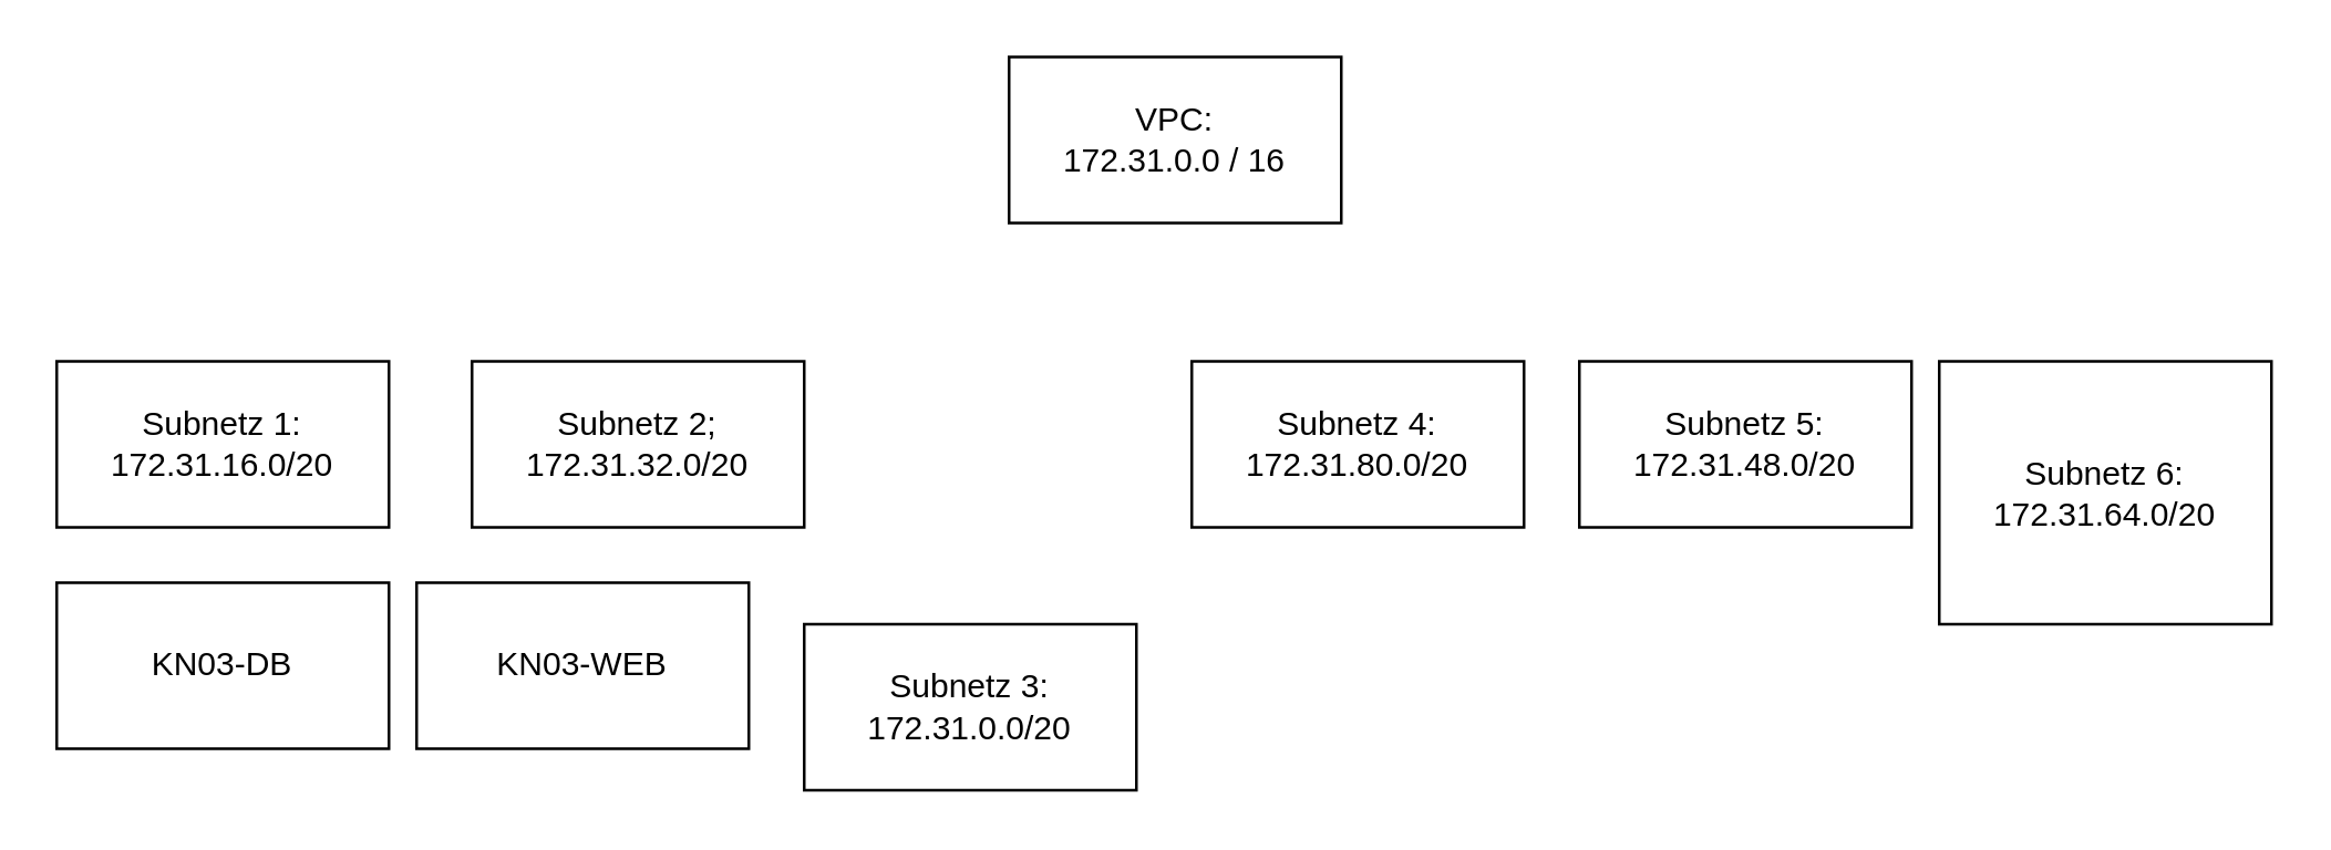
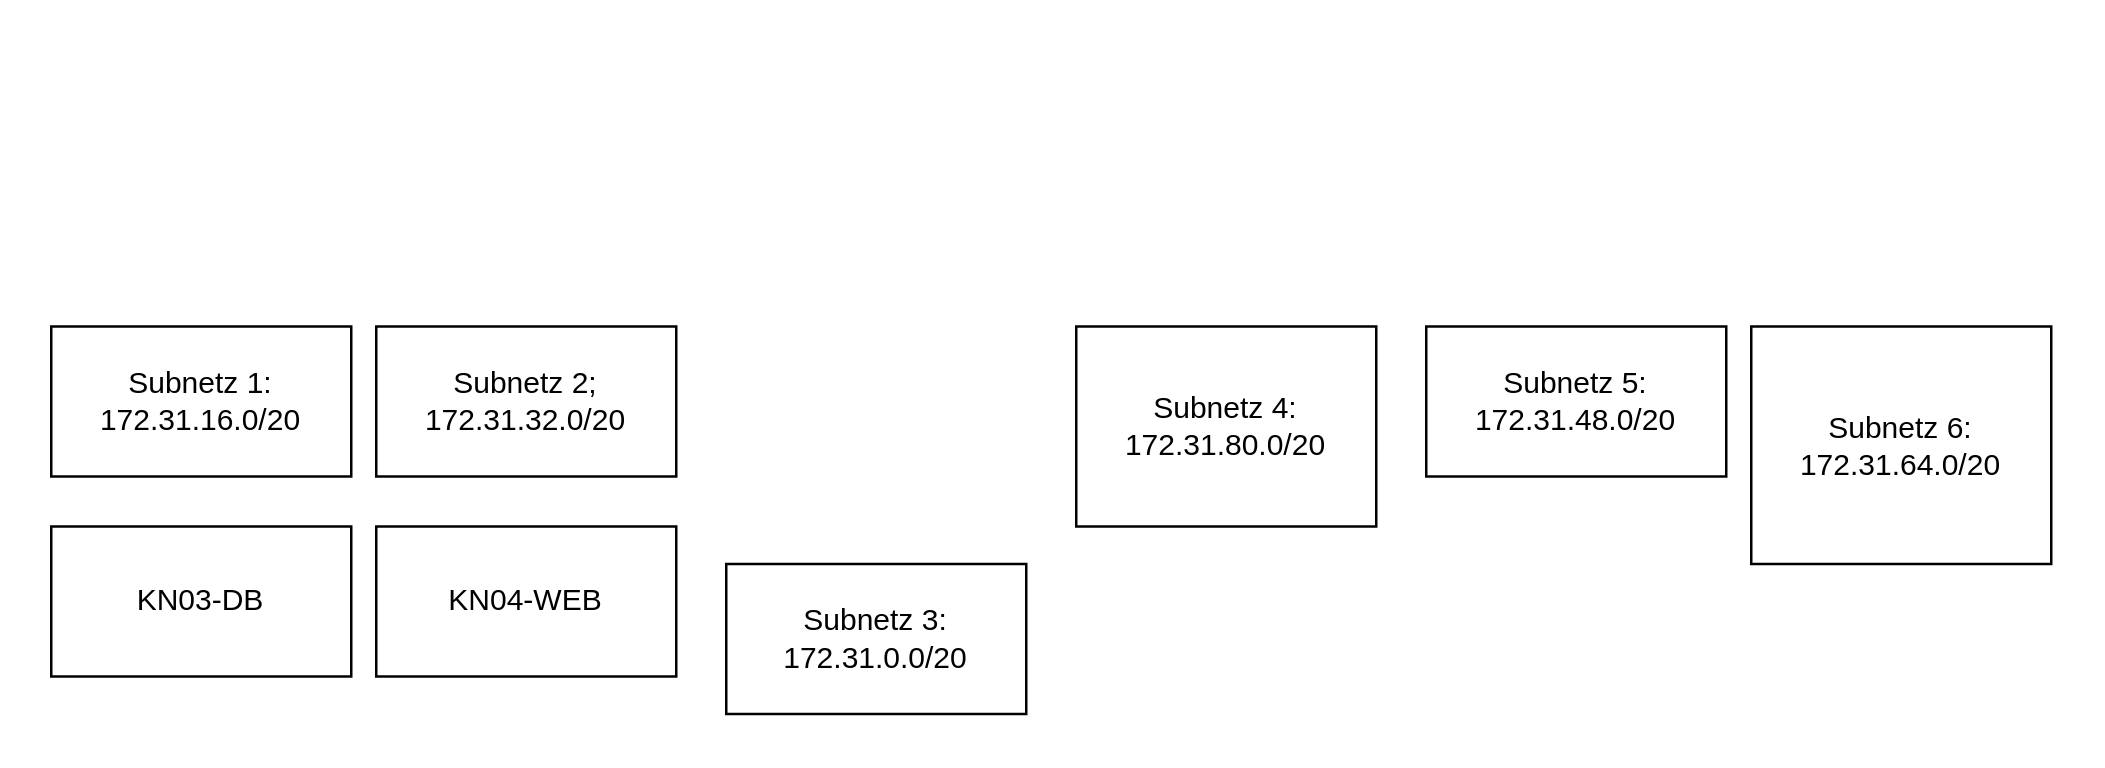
- <mxCell id="2" value="VPC:&lt;br&gt;172.31.0.0 / 16" style="rounded=0;whiteSpace=wrap;html=1;" parent="1" vertex="1"><mxGeometry x="364" y="20" width="120" height="60" as="geometry" /></mxCell>
- <mxCell id="7" value="Subnetz 2;&lt;br&gt;172.31.32.0/20" style="rounded=0;whiteSpace=wrap;html=1;" parent="1" vertex="1"><mxGeometry x="170" y="130" width="120" height="60" as="geometry" /></mxCell>
+ <mxCell id="7" value="Subnetz 2;&lt;br&gt;172.31.32.0/20" style="rounded=0;whiteSpace=wrap;html=1;" parent="1" vertex="1"><mxGeometry x="150" y="130" width="120" height="60" as="geometry" /></mxCell>
- <mxCell id="4" value="Subnetz 4:&lt;br&gt;172.31.80.0/20" style="rounded=0;whiteSpace=wrap;html=1;" parent="1" vertex="1"><mxGeometry x="430" y="130" width="120" height="60" as="geometry" /></mxCell>
+ <mxCell id="4" value="Subnetz 4:&lt;br&gt;172.31.80.0/20" style="rounded=0;whiteSpace=wrap;html=1;" parent="1" vertex="1"><mxGeometry x="430" y="130" width="120" height="80" as="geometry" /></mxCell>
- <mxCell id="10" value="KN03-WEB" style="rounded=0;whiteSpace=wrap;html=1;" parent="1" vertex="1"><mxGeometry x="150" y="210" width="120" height="60" as="geometry" /></mxCell>
+ <mxCell id="10" value="KN04-WEB" style="rounded=0;whiteSpace=wrap;html=1;" parent="1" vertex="1"><mxGeometry x="150" y="210" width="120" height="60" as="geometry" /></mxCell>
